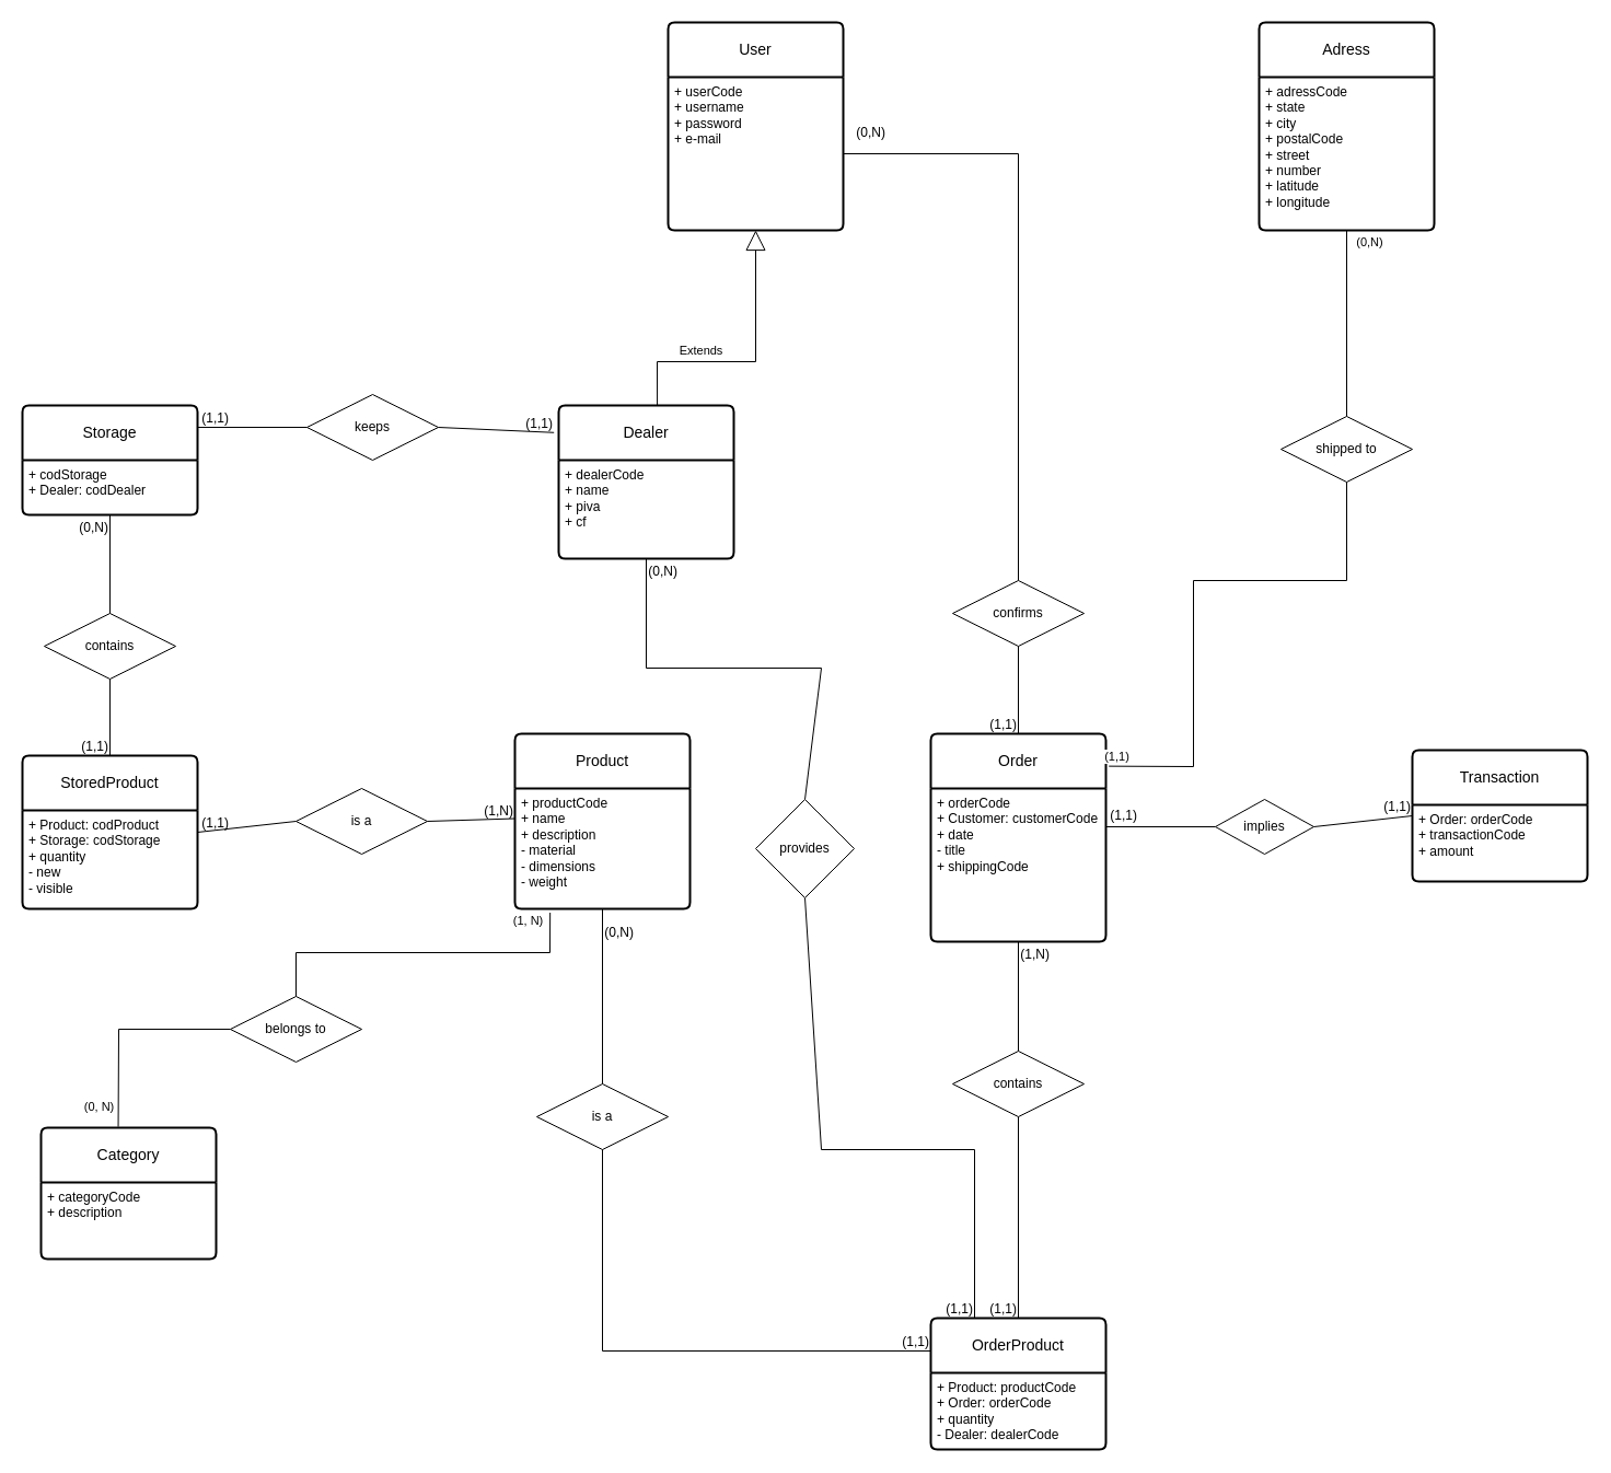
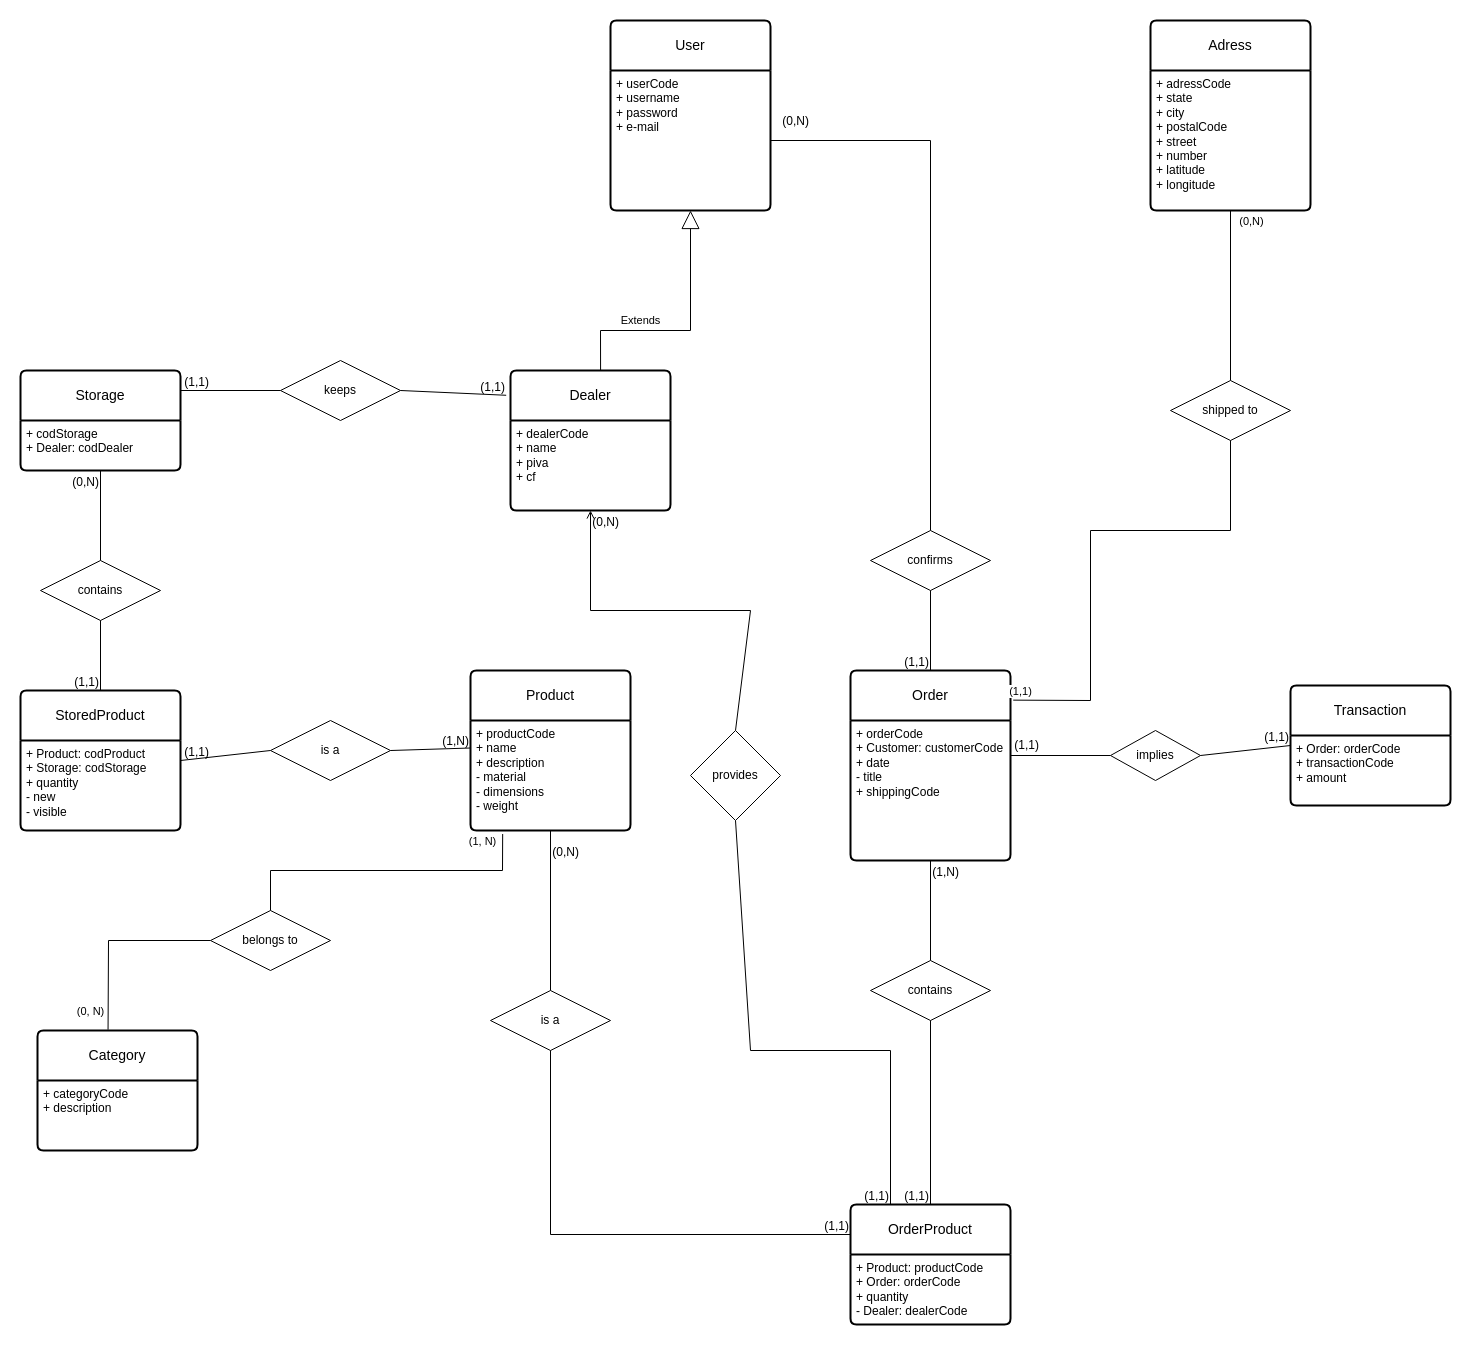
- <mxCell id="46" value="" style="endArrow=none;html=1;rounded=0;entryX=0.5;entryY=1;entryDx=0;entryDy=0;exitX=0.5;exitY=0;exitDx=0;exitDy=0;" parent="1" source="45" target="3" edge="1"><mxGeometry relative="1" as="geometry"><mxPoint x="550" y="580" as="sourcePoint" /><mxPoint x="710" y="580" as="targetPoint" /><Array as="points"><mxPoint x="750" y="610" /><mxPoint x="590" y="610" /></Array></mxGeometry></mxCell>
+ <mxCell id="46" value="" style="endArrow=open;html=1;rounded=0;entryX=0.5;entryY=1;entryDx=0;entryDy=0;exitX=0.5;exitY=0;exitDx=0;exitDy=0;" parent="1" source="45" target="3" edge="1"><mxGeometry relative="1" as="geometry"><mxPoint x="550" y="580" as="sourcePoint" /><mxPoint x="710" y="580" as="targetPoint" /><Array as="points"><mxPoint x="750" y="610" /><mxPoint x="590" y="610" /></Array></mxGeometry></mxCell>
